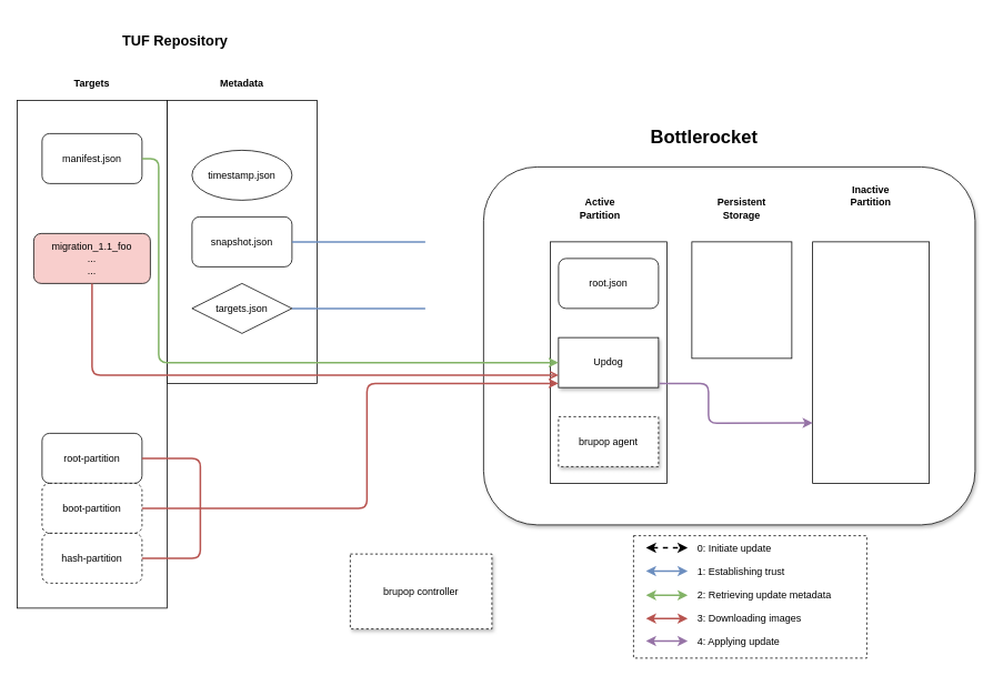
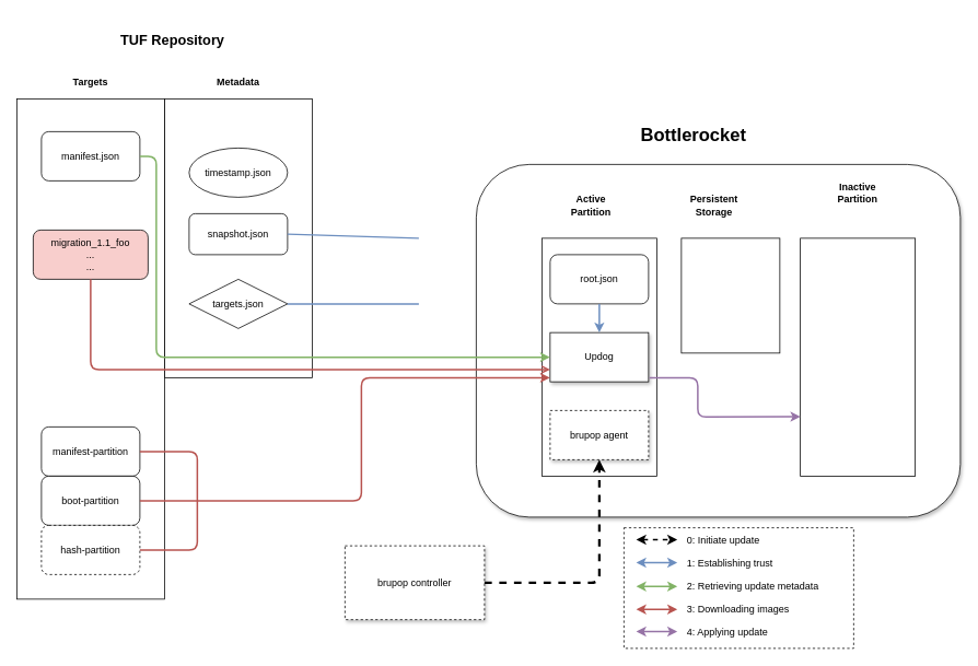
- <mxCell id="44" value="&lt;div&gt;Persistent&lt;/div&gt;&lt;div&gt;Storage&lt;br&gt;&lt;/div&gt;" style="text;html=1;strokeColor=none;fillColor=none;align=center;verticalAlign=middle;whiteSpace=wrap;rounded=0;dashed=1;fontStyle=1" parent="1" vertex="1"><mxGeometry x="870" y="240" width="40" height="20" as="geometry" /></mxCell>
+ <mxCell id="44" value="&lt;div&gt;Persistent&lt;/div&gt;&lt;div&gt;Storage&lt;br&gt;&lt;/div&gt;" style="text;html=1;strokeColor=none;fillColor=none;align=center;verticalAlign=middle;whiteSpace=wrap;rounded=0;dashed=1;fontStyle=1" parent="1" vertex="1"><mxGeometry x="850" y="240" width="40" height="20" as="geometry" /></mxCell>
- <mxCell id="19" value="snapshot.json" style="rounded=1;whiteSpace=wrap;html=1;" parent="1" vertex="1"><mxGeometry x="230" y="260" width="120" height="60" as="geometry" /></mxCell>
+ <mxCell id="19" value="snapshot.json" style="rounded=1;whiteSpace=wrap;html=1;" parent="1" vertex="1"><mxGeometry x="230" y="260" width="120" height="50" as="geometry" /></mxCell>
+ <mxCell id="27" value="" style="endArrow=none;html=1;strokeWidth=2;entryX=0.5;entryY=1;entryDx=0;entryDy=0;exitX=0.5;exitY=0;exitDx=0;exitDy=0;startArrow=classic;startFill=1;fillColor=#dae8fc;strokeColor=#6c8ebf;endFill=0;" parent="1" source="10" target="21" edge="1"><mxGeometry width="50" height="50" relative="1" as="geometry"><mxPoint x="20" y="830" as="sourcePoint" /><mxPoint x="70" y="780" as="targetPoint" /></mxGeometry></mxCell>
- <mxCell id="15" value="root-partition" style="rounded=1;whiteSpace=wrap;html=1;" parent="1" vertex="1"><mxGeometry x="50" y="520" width="120" height="60" as="geometry" /></mxCell>
+ <mxCell id="15" value="manifest-partition" style="rounded=1;whiteSpace=wrap;html=1;" parent="1" vertex="1"><mxGeometry x="50" y="520" width="120" height="60" as="geometry" /></mxCell>
- <mxCell id="16" value="boot-partition" style="rounded=1;whiteSpace=wrap;html=1;dashed=1;" parent="1" vertex="1"><mxGeometry x="50" y="580" width="120" height="60" as="geometry" /></mxCell>
+ <mxCell id="16" value="boot-partition" style="rounded=1;whiteSpace=wrap;html=1;" parent="1" vertex="1"><mxGeometry x="50" y="580" width="120" height="60" as="geometry" /></mxCell>
+ <mxCell id="26" value="" style="endArrow=classic;html=1;entryX=0.5;entryY=1;entryDx=0;entryDy=0;exitX=1;exitY=0.5;exitDx=0;exitDy=0;strokeWidth=3;dashed=1;" parent="1" source="7" target="11" edge="1"><mxGeometry width="50" height="50" relative="1" as="geometry"><mxPoint x="690" y="690" as="sourcePoint" /><mxPoint x="740" y="640" as="targetPoint" /><Array as="points"><mxPoint x="730" y="710" /></Array></mxGeometry></mxCell>
